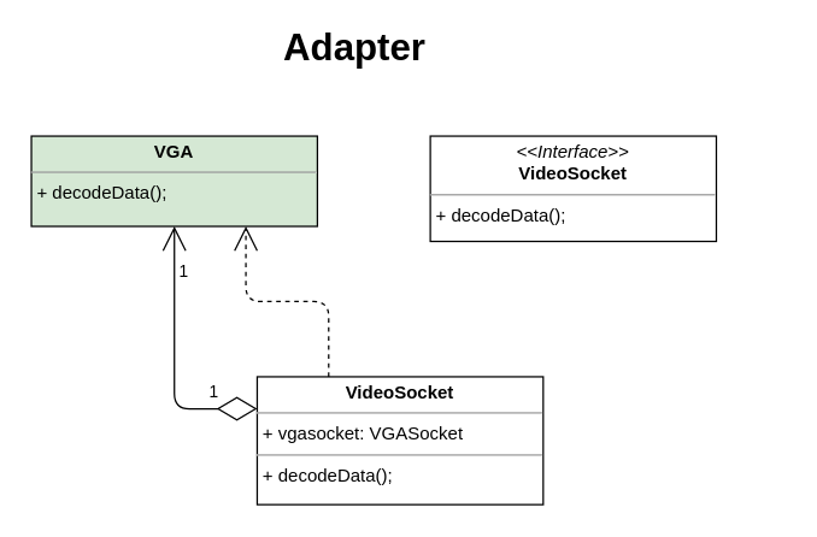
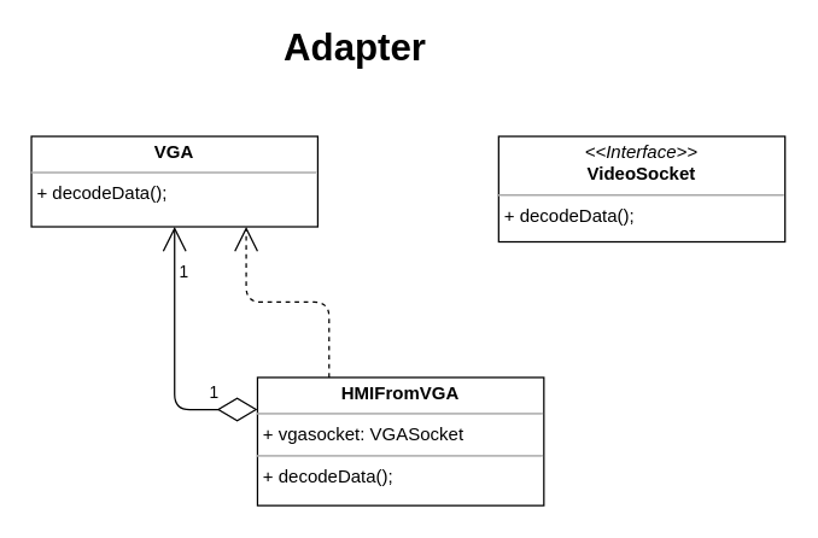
- <mxCell id="6" value="&lt;p style=&quot;margin: 0px ; margin-top: 4px ; text-align: center&quot;&gt;&lt;b&gt;VGA&lt;/b&gt;&lt;/p&gt;&lt;hr size=&quot;1&quot;&gt;&lt;p style=&quot;margin: 0px ; margin-left: 4px&quot;&gt;+ decodeData();&lt;/p&gt;" style="verticalAlign=top;align=left;overflow=fill;fontSize=12;fontFamily=Helvetica;html=1;fillColor=#d5e8d4;" parent="1" vertex="1"><mxGeometry x="20" y="90" width="190" height="60" as="geometry" /></mxCell>
+ <mxCell id="6" value="&lt;p style=&quot;margin: 0px ; margin-top: 4px ; text-align: center&quot;&gt;&lt;b&gt;VGA&lt;/b&gt;&lt;/p&gt;&lt;hr size=&quot;1&quot;&gt;&lt;p style=&quot;margin: 0px ; margin-left: 4px&quot;&gt;+ decodeData();&lt;/p&gt;" style="verticalAlign=top;align=left;overflow=fill;fontSize=12;fontFamily=Helvetica;html=1;" parent="1" vertex="1"><mxGeometry x="20" y="90" width="190" height="60" as="geometry" /></mxCell>
- <mxCell id="4" value="&lt;p style=&quot;margin: 0px ; margin-top: 4px ; text-align: center&quot;&gt;&lt;i&gt;&amp;lt;&amp;lt;Interface&amp;gt;&amp;gt;&lt;/i&gt;&lt;br&gt;&lt;b&gt;VideoSocket&lt;/b&gt;&lt;/p&gt;&lt;hr size=&quot;1&quot;&gt;&lt;p style=&quot;margin: 0px ; margin-left: 4px&quot;&gt;+ decodeData();&lt;br&gt;&lt;/p&gt;" style="verticalAlign=top;align=left;overflow=fill;fontSize=12;fontFamily=Helvetica;html=1;" parent="1" vertex="1"><mxGeometry x="285" y="90" width="190" height="70" as="geometry" /></mxCell>
+ <mxCell id="4" value="&lt;p style=&quot;margin: 0px ; margin-top: 4px ; text-align: center&quot;&gt;&lt;i&gt;&amp;lt;&amp;lt;Interface&amp;gt;&amp;gt;&lt;/i&gt;&lt;br&gt;&lt;b&gt;VideoSocket&lt;/b&gt;&lt;/p&gt;&lt;hr size=&quot;1&quot;&gt;&lt;p style=&quot;margin: 0px ; margin-left: 4px&quot;&gt;+ decodeData();&lt;br&gt;&lt;/p&gt;" style="verticalAlign=top;align=left;overflow=fill;fontSize=12;fontFamily=Helvetica;html=1;" parent="1" vertex="1"><mxGeometry x="330" y="90" width="190" height="70" as="geometry" /></mxCell>
- <mxCell id="3" value="&lt;p style=&quot;margin: 0px ; margin-top: 4px ; text-align: center&quot;&gt;&lt;b&gt;VideoSocket&lt;/b&gt;&lt;/p&gt;&lt;hr size=&quot;1&quot;&gt;&lt;p style=&quot;margin: 0px ; margin-left: 4px&quot;&gt;+ vgasocket: VGASocket&lt;br&gt;&lt;/p&gt;&lt;hr size=&quot;1&quot;&gt;&lt;p style=&quot;margin: 0px ; margin-left: 4px&quot;&gt;+ decodeData();&lt;/p&gt;" style="verticalAlign=top;align=left;overflow=fill;fontSize=12;fontFamily=Helvetica;html=1;" parent="1" vertex="1"><mxGeometry x="170" y="250" width="190" height="85" as="geometry" /></mxCell>
+ <mxCell id="3" value="&lt;p style=&quot;margin: 0px ; margin-top: 4px ; text-align: center&quot;&gt;&lt;b&gt;HMIFromVGA&lt;/b&gt;&lt;/p&gt;&lt;hr size=&quot;1&quot;&gt;&lt;p style=&quot;margin: 0px ; margin-left: 4px&quot;&gt;+ vgasocket: VGASocket&lt;br&gt;&lt;/p&gt;&lt;hr size=&quot;1&quot;&gt;&lt;p style=&quot;margin: 0px ; margin-left: 4px&quot;&gt;+ decodeData();&lt;/p&gt;" style="verticalAlign=top;align=left;overflow=fill;fontSize=12;fontFamily=Helvetica;html=1;" parent="1" vertex="1"><mxGeometry x="170" y="250" width="190" height="85" as="geometry" /></mxCell>
